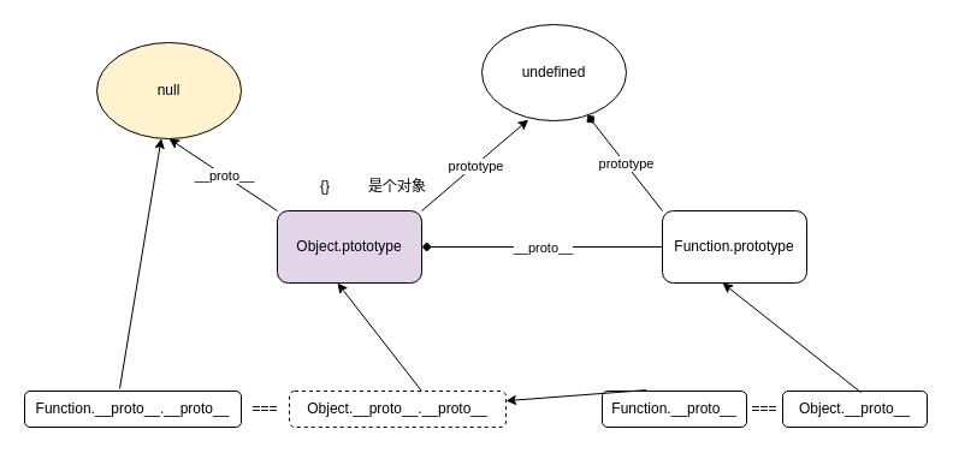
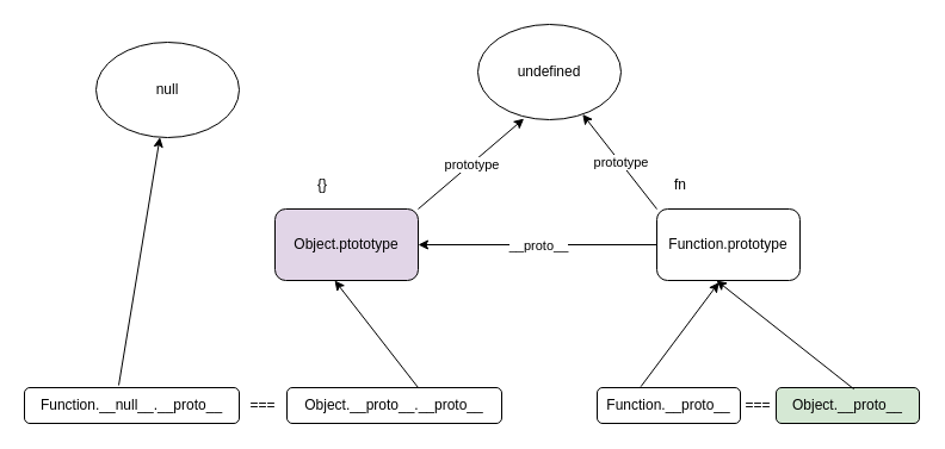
- <mxCell id="4" value="null" style="ellipse;whiteSpace=wrap;html=1;fillColor=#fff2cc;" vertex="1" parent="1"><mxGeometry x="80" y="35" width="120" height="80" as="geometry" /></mxCell>
+ <mxCell id="4" value="null" style="ellipse;whiteSpace=wrap;html=1;" vertex="1" parent="1"><mxGeometry x="80" y="35" width="120" height="80" as="geometry" /></mxCell>
- <mxCell id="15" value="" style="endArrow=diamond;html=1;exitX=0;exitY=0;exitDx=0;exitDy=0;" edge="1" parent="1" source="3" target="14"><mxGeometry relative="1" as="geometry"><mxPoint x="470" y="125" as="sourcePoint" /><mxPoint x="570" y="125" as="targetPoint" /></mxGeometry></mxCell>
+ <mxCell id="15" value="" style="endArrow=classic;html=1;exitX=0;exitY=0;exitDx=0;exitDy=0;" edge="1" parent="1" source="3" target="14"><mxGeometry relative="1" as="geometry"><mxPoint x="470" y="125" as="sourcePoint" /><mxPoint x="570" y="125" as="targetPoint" /></mxGeometry></mxCell>
- <mxCell id="5" value="" style="endArrow=classic;html=1;entryX=0.5;entryY=1;entryDx=0;entryDy=0;exitX=0;exitY=0;exitDx=0;exitDy=0;" edge="1" parent="1" source="2" target="4"><mxGeometry relative="1" as="geometry"><mxPoint x="90" y="215" as="sourcePoint" /><mxPoint x="190" y="215" as="targetPoint" /></mxGeometry></mxCell>
- <mxCell id="6" value="__proto__" style="edgeLabel;resizable=0;html=1;align=center;verticalAlign=middle;" connectable="0" vertex="1" parent="5"><mxGeometry relative="1" as="geometry" /></mxCell>
- <mxCell id="8" value="是个对象" style="text;html=1;strokeColor=none;fillColor=none;align=center;verticalAlign=middle;whiteSpace=wrap;rounded=0;" vertex="1" parent="1"><mxGeometry x="300" y="145" width="60" height="20" as="geometry" /></mxCell>
+ <mxCell id="11" value="fn" style="text;html=1;strokeColor=none;fillColor=none;align=center;verticalAlign=middle;whiteSpace=wrap;rounded=0;" vertex="1" parent="1"><mxGeometry x="550" y="145" width="40" height="20" as="geometry" /></mxCell>
- <mxCell id="9" value="" style="endArrow=diamond;html=1;entryX=1;entryY=0.5;entryDx=0;entryDy=0;exitX=0;exitY=0.5;exitDx=0;exitDy=0;" edge="1" parent="1" source="3" target="2"><mxGeometry relative="1" as="geometry"><mxPoint x="420" y="205" as="sourcePoint" /><mxPoint x="520" y="205" as="targetPoint" /></mxGeometry></mxCell>
+ <mxCell id="9" value="" style="endArrow=classic;html=1;entryX=1;entryY=0.5;entryDx=0;entryDy=0;exitX=0;exitY=0.5;exitDx=0;exitDy=0;" edge="1" parent="1" source="3" target="2"><mxGeometry relative="1" as="geometry"><mxPoint x="420" y="205" as="sourcePoint" /><mxPoint x="520" y="205" as="targetPoint" /></mxGeometry></mxCell>
- <mxCell id="19" value="" style="endArrow=classic;html=1;exitX=0.305;exitY=-0.029;exitDx=0;exitDy=0;exitPerimeter=0;" edge="1" parent="1" source="17" target="23"><mxGeometry width="50" height="50" relative="1" as="geometry"><mxPoint x="540" y="315" as="sourcePoint" /><mxPoint x="590" y="265" as="targetPoint" /></mxGeometry></mxCell>
+ <mxCell id="19" value="" style="endArrow=classic;html=1;entryX=0.434;entryY=1.026;entryDx=0;entryDy=0;entryPerimeter=0;exitX=0.305;exitY=-0.029;exitDx=0;exitDy=0;exitPerimeter=0;" edge="1" parent="1" source="17" target="3"><mxGeometry width="50" height="50" relative="1" as="geometry"><mxPoint x="540" y="315" as="sourcePoint" /><mxPoint x="590" y="265" as="targetPoint" /></mxGeometry></mxCell>
- <mxCell id="22" value="Function.__proto__.__proto__" style="rounded=1;whiteSpace=wrap;html=1;" vertex="1" parent="1"><mxGeometry y="325" width="180" height="30" as="geometry" x="20" /></mxCell>
+ <mxCell id="22" value="Function.__null__.__proto__" style="rounded=1;whiteSpace=wrap;html=1;" vertex="1" parent="1"><mxGeometry y="325" width="180" height="30" as="geometry" x="20" /></mxCell>
- <mxCell id="23" value="Object.__proto__.__proto__" style="rounded=1;whiteSpace=wrap;html=1;dashed=1;" vertex="1" parent="1"><mxGeometry x="240" y="325" width="180" height="30" as="geometry" /></mxCell>
+ <mxCell id="23" value="Object.__proto__.__proto__" style="rounded=1;whiteSpace=wrap;html=1;" vertex="1" parent="1"><mxGeometry x="240" y="325" width="180" height="30" as="geometry" /></mxCell>
- <mxCell id="18" value="Object.__proto__" style="rounded=1;whiteSpace=wrap;html=1;" vertex="1" parent="1"><mxGeometry x="650" y="325" width="120" height="30" as="geometry" /></mxCell>
+ <mxCell id="18" value="Object.__proto__" style="rounded=1;whiteSpace=wrap;html=1;fillColor=#d5e8d4;" vertex="1" parent="1"><mxGeometry x="650" y="325" width="120" height="30" as="geometry" /></mxCell>
